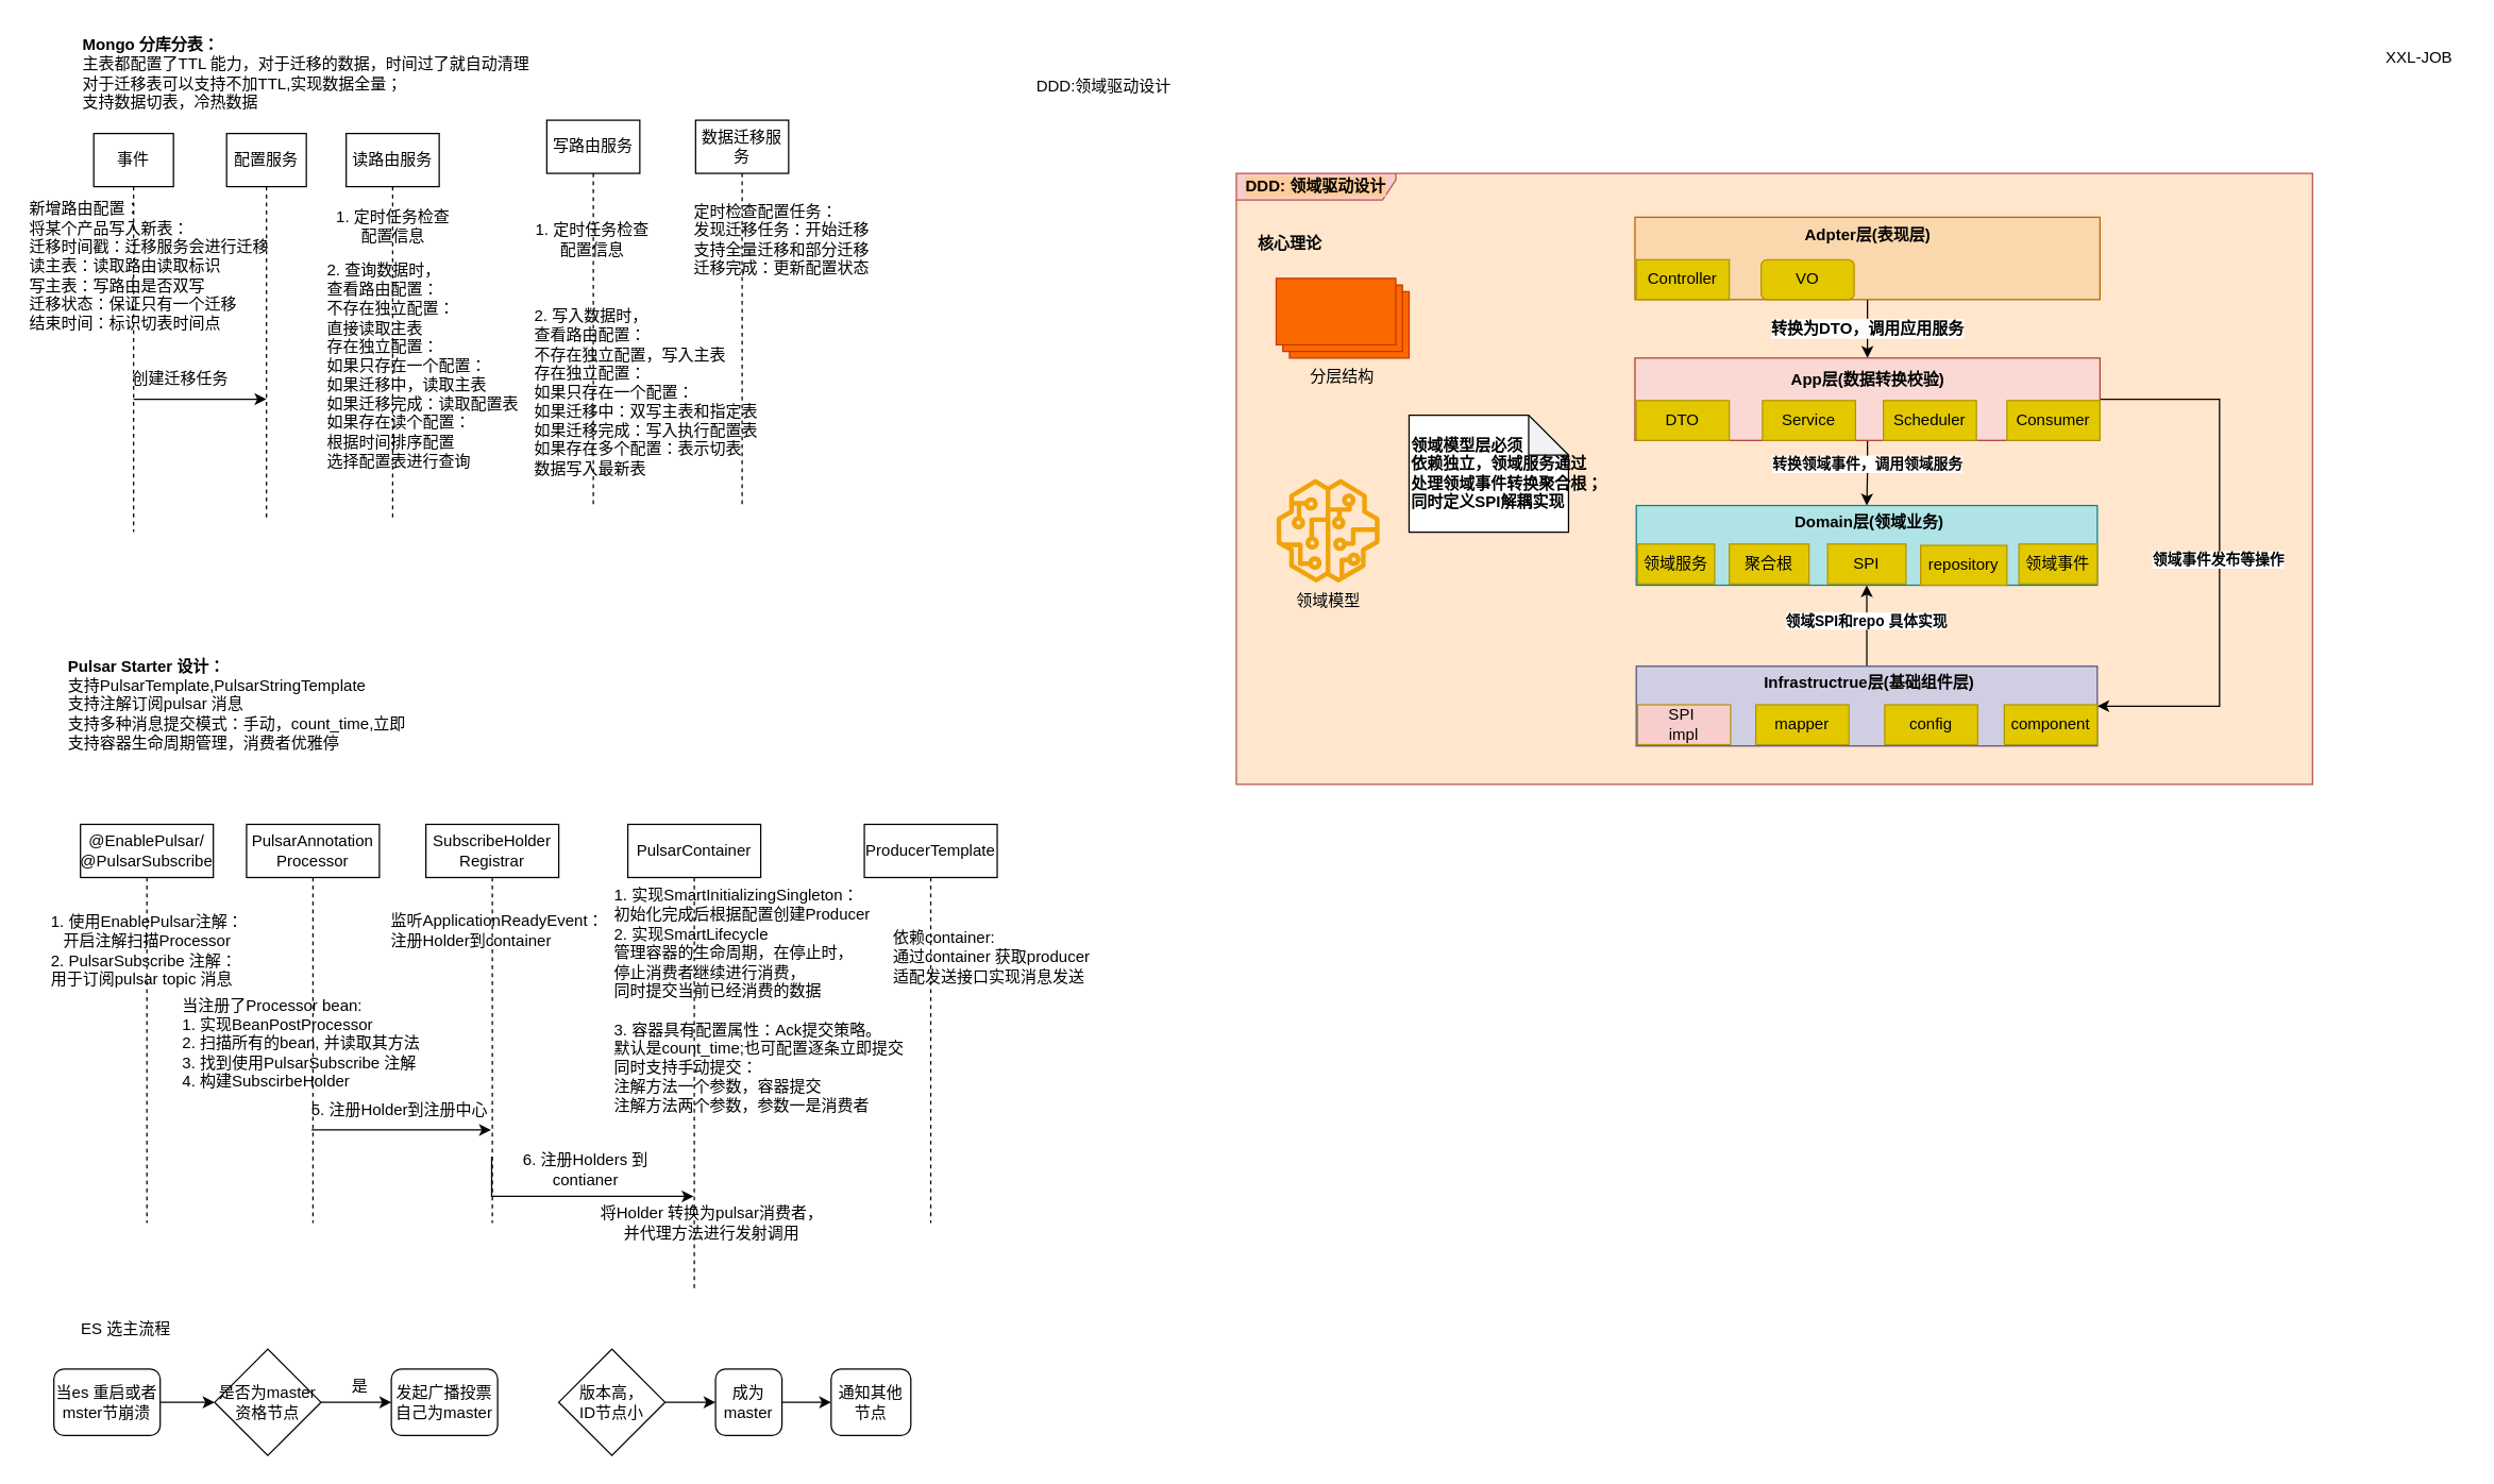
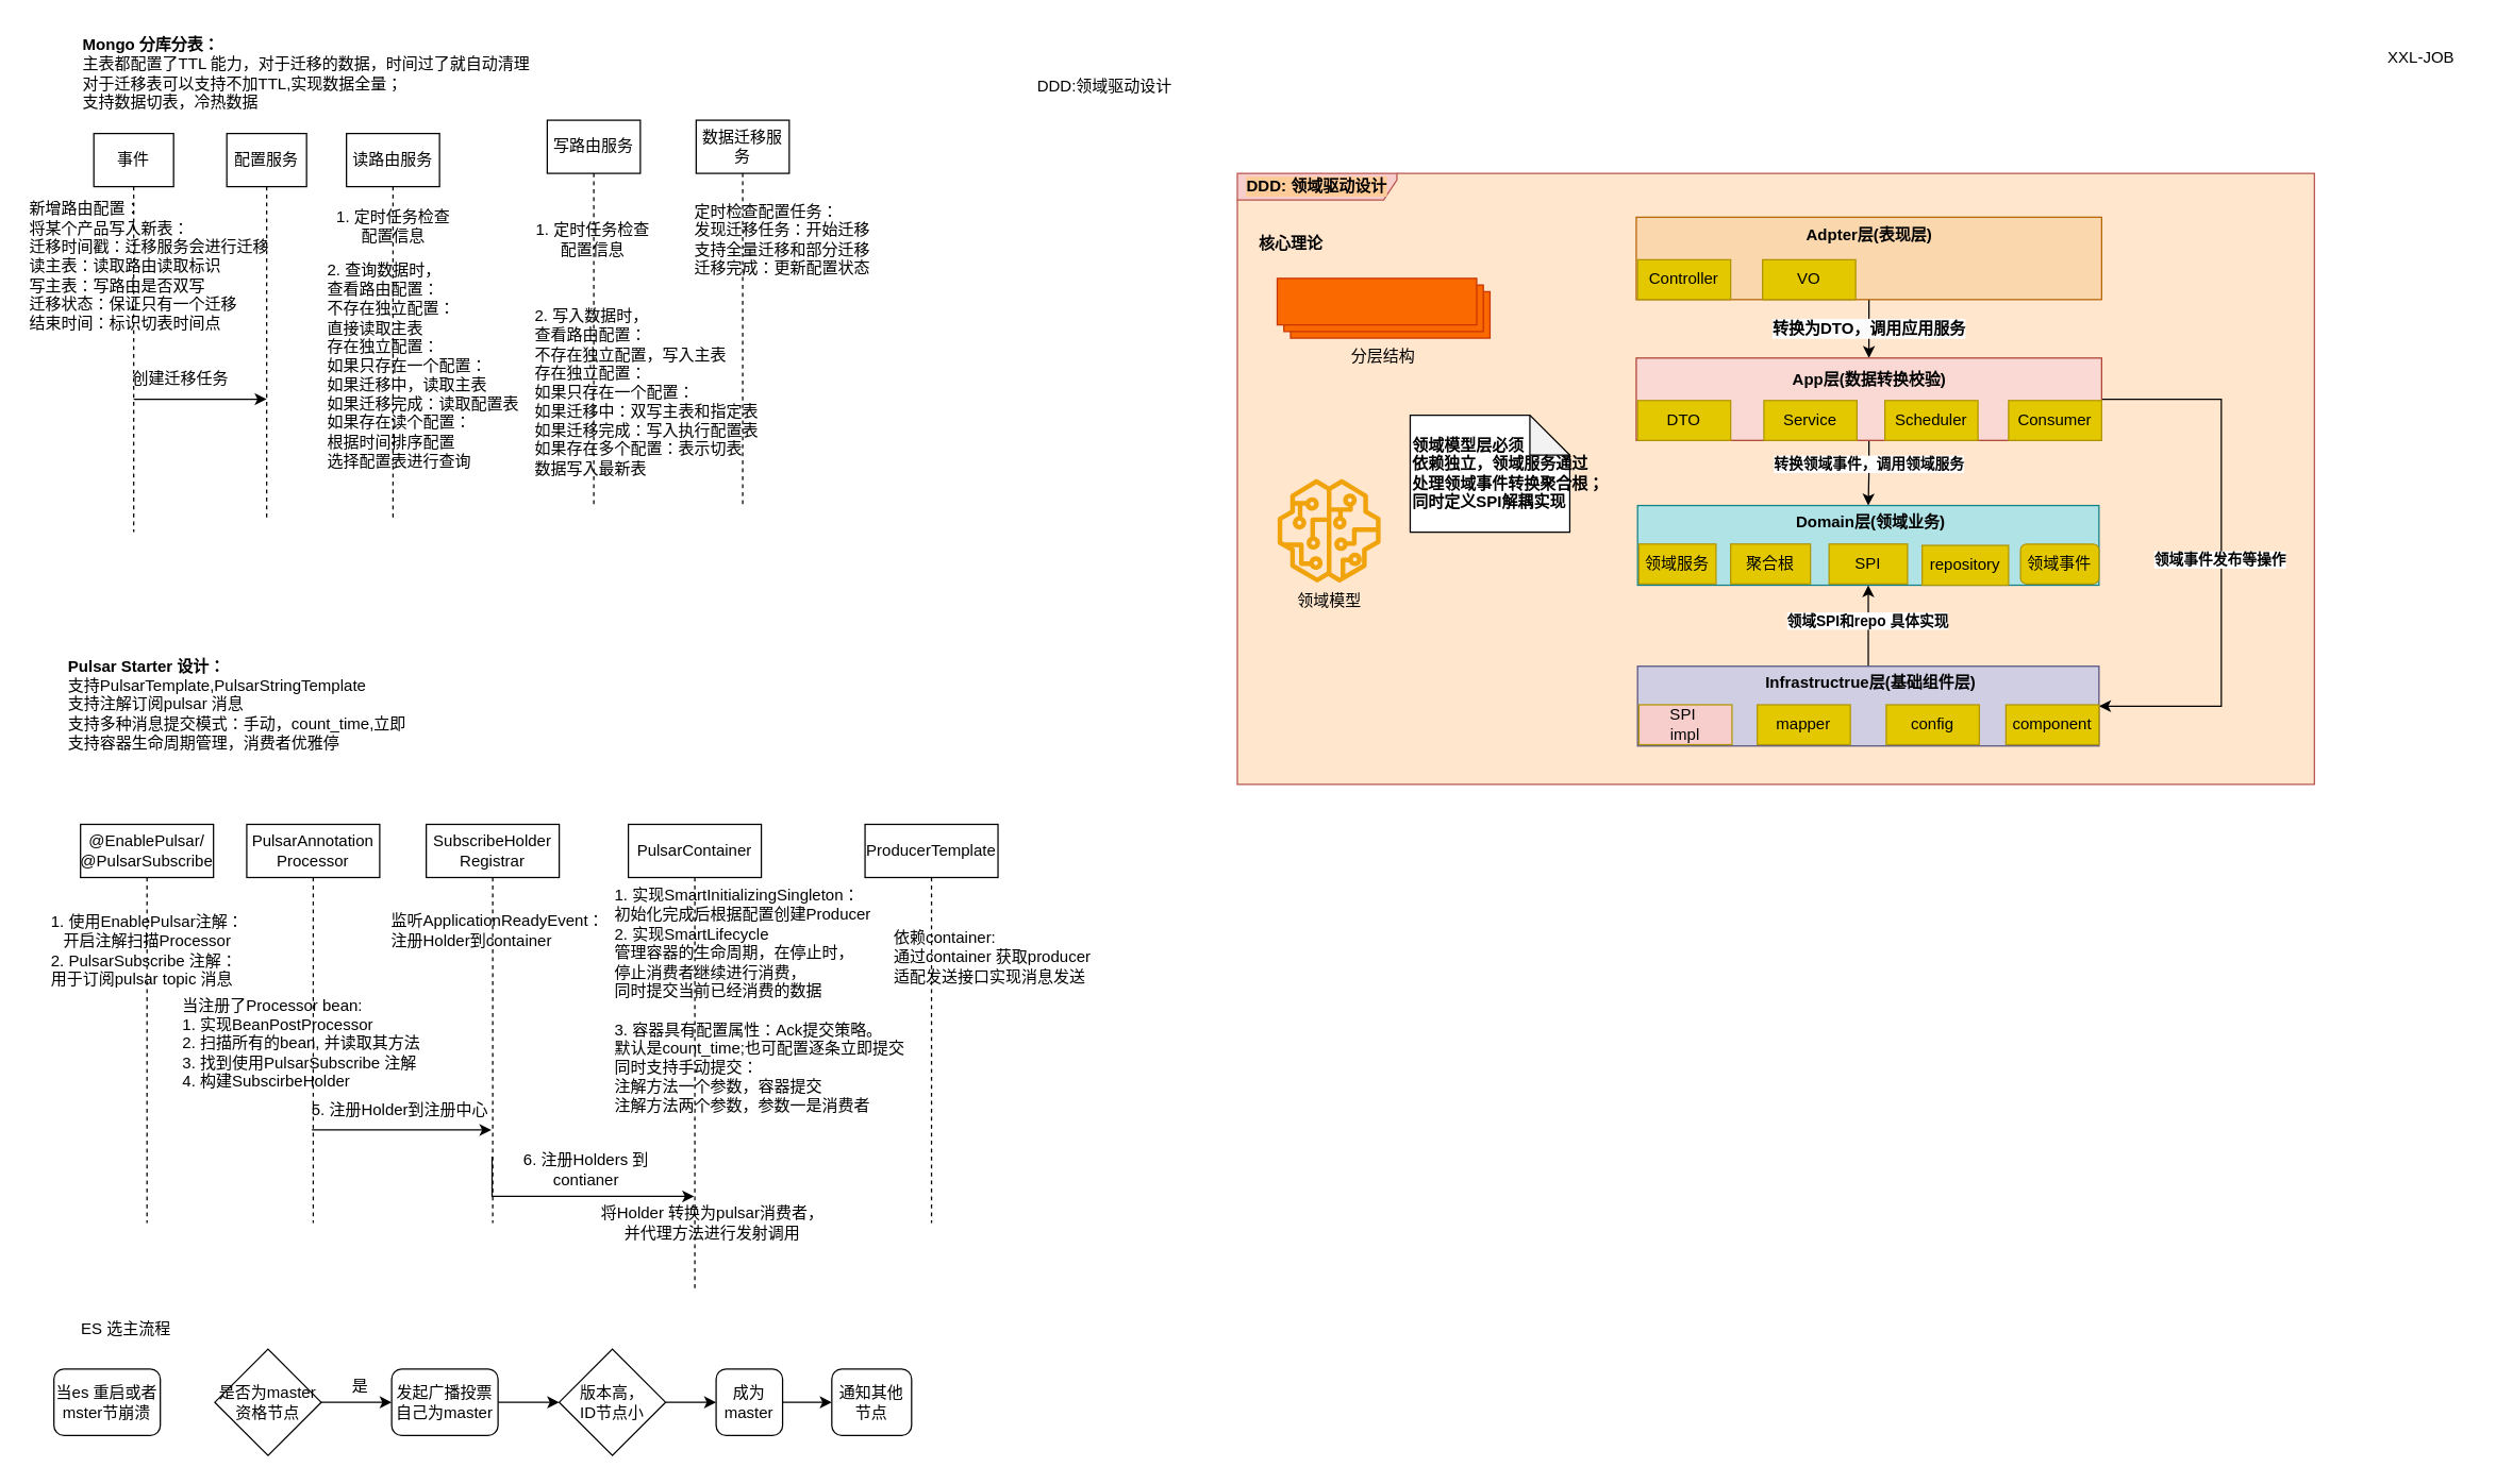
- <mxCell id="61" value="VO" style="whiteSpace=wrap;html=1;fillColor=#e3c800;fontColor=#000000;strokeColor=#B09500;rounded=1;" parent="1" vertex="1"><mxGeometry x="1325" y="195" width="70" height="30" as="geometry" /></mxCell>
+ <mxCell id="61" value="VO" style="rounded=0;whiteSpace=wrap;html=1;fillColor=#e3c800;fontColor=#000000;strokeColor=#B09500;" parent="1" vertex="1"><mxGeometry x="1325" y="195" width="70" height="30" as="geometry" /></mxCell>
- <mxCell id="49" value="分层结构" style="verticalLabelPosition=bottom;verticalAlign=top;html=1;shape=mxgraph.basic.layered_rect;dx=10;outlineConnect=0;whiteSpace=wrap;fillColor=#fa6800;fontColor=#000000;strokeColor=#C73500;" parent="1" vertex="1"><mxGeometry x="960" y="209" width="100" height="60" as="geometry" /></mxCell>
+ <mxCell id="49" value="分层结构" style="verticalLabelPosition=bottom;verticalAlign=top;html=1;shape=mxgraph.basic.layered_rect;dx=10;outlineConnect=0;whiteSpace=wrap;fillColor=#fa6800;fontColor=#000000;strokeColor=#C73500;" parent="1" vertex="1"><mxGeometry x="960" y="209" width="160" height="45" as="geometry" /></mxCell>
- <mxCell id="81" value="领域事件" style="rounded=0;whiteSpace=wrap;html=1;fillColor=#e3c800;fontColor=#000000;strokeColor=#B09500;" vertex="1" parent="1"><mxGeometry x="1519" y="409" width="59" height="30" as="geometry" /></mxCell>
+ <mxCell id="81" value="领域事件" style="whiteSpace=wrap;html=1;fillColor=#e3c800;fontColor=#000000;strokeColor=#B09500;rounded=1;" vertex="1" parent="1"><mxGeometry x="1519" y="409" width="59" height="30" as="geometry" /></mxCell>
- <mxCell id="33" style="edgeStyle=orthogonalEdgeStyle;rounded=0;orthogonalLoop=1;jettySize=auto;html=1;entryX=0;entryY=0.5;entryDx=0;entryDy=0;" parent="1" source="34" target="38" edge="1"><mxGeometry relative="1" as="geometry" /></mxCell>
+ <mxCell id="35" style="edgeStyle=orthogonalEdgeStyle;rounded=0;orthogonalLoop=1;jettySize=auto;html=1;entryX=0;entryY=0.5;entryDx=0;entryDy=0;" parent="1" source="36" target="41" edge="1"><mxGeometry relative="1" as="geometry" /></mxCell>
